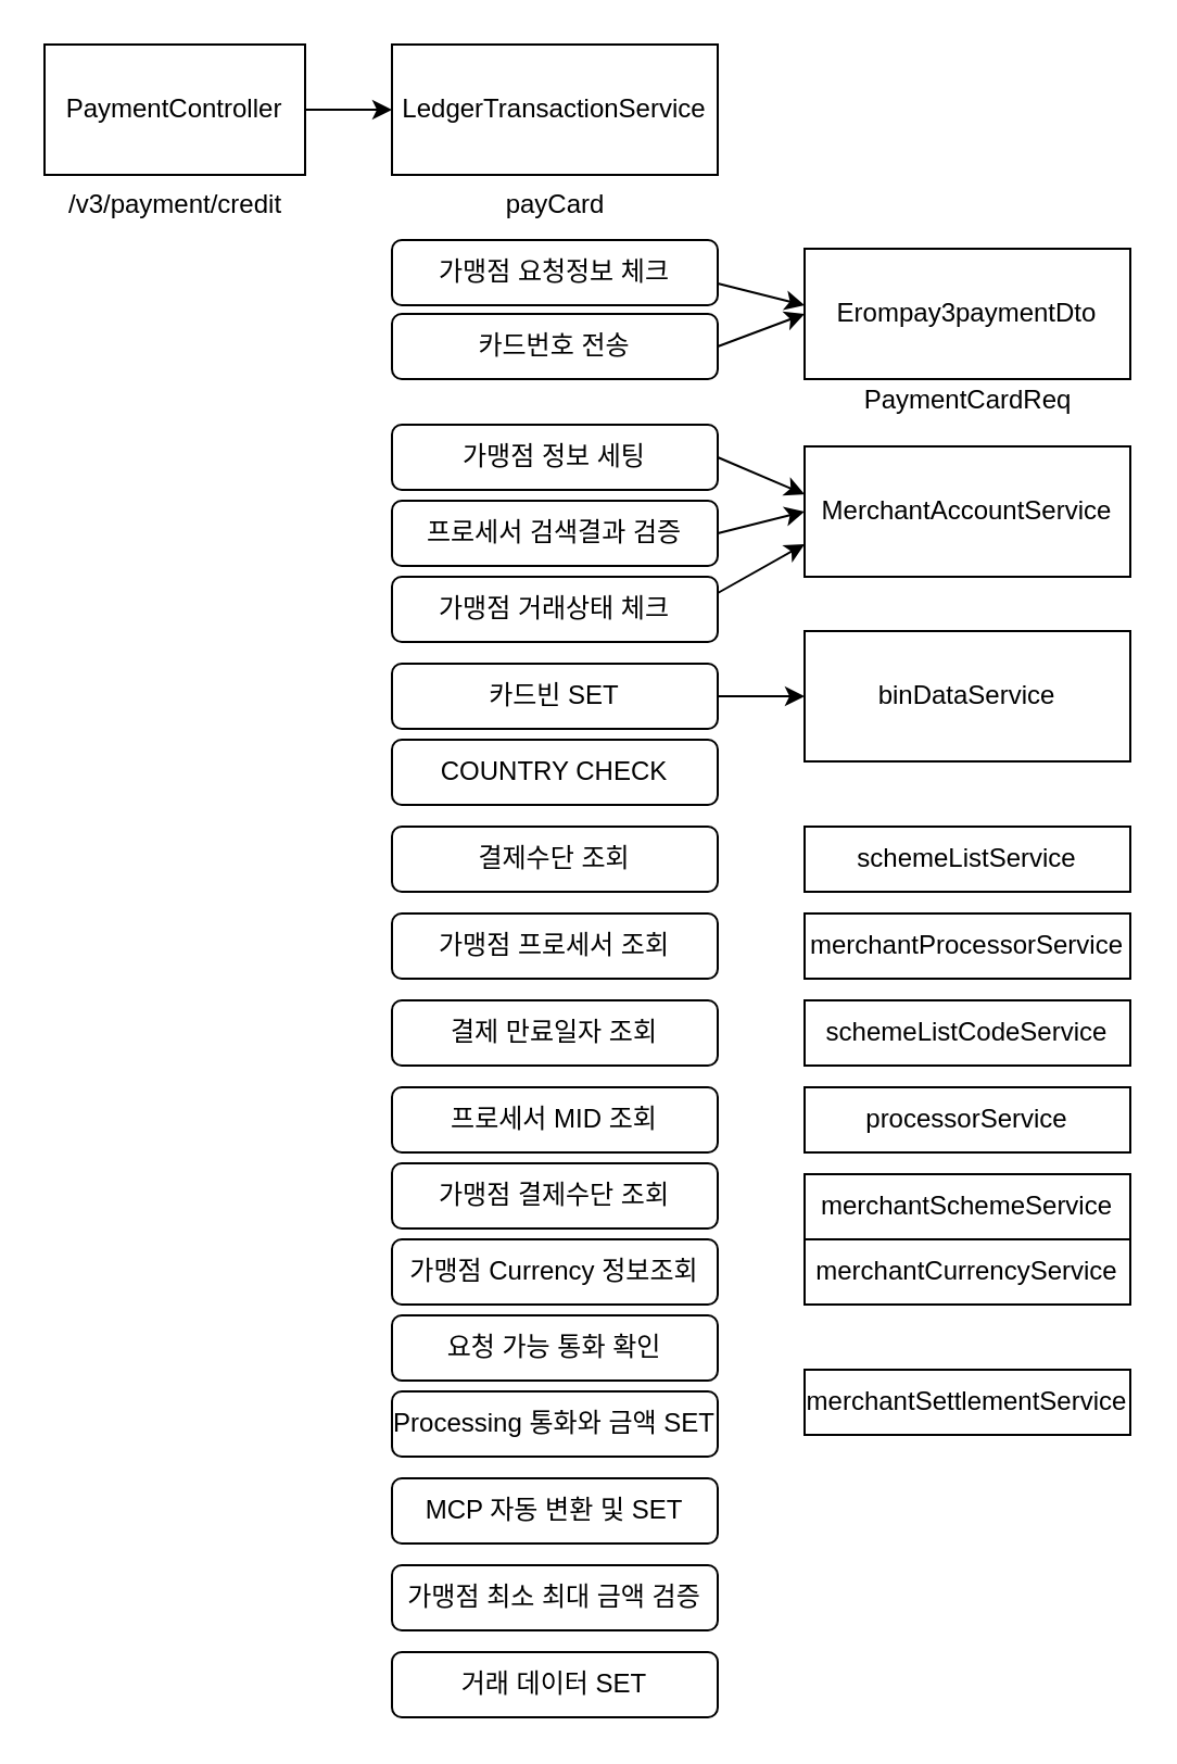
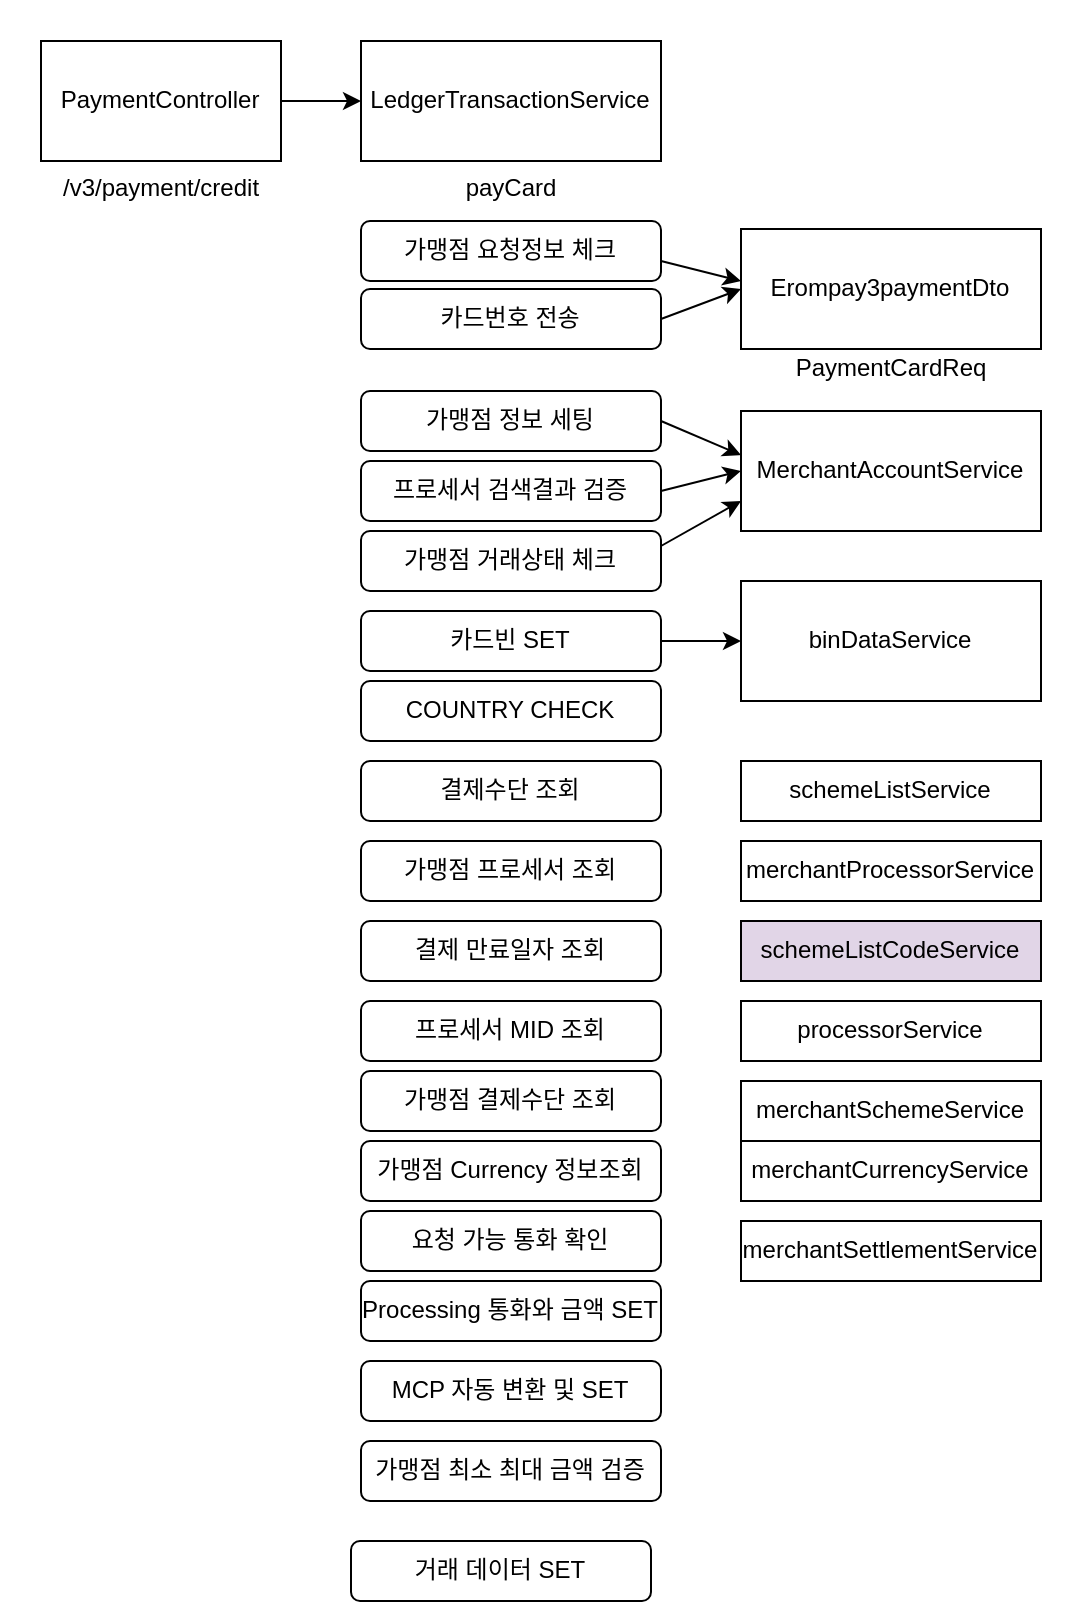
- <mxCell id="37" value="schemeListCodeService" style="whiteSpace=wrap;html=1;fontSize=12;" vertex="1" parent="1"><mxGeometry x="370" y="460" width="150" height="30" as="geometry" /></mxCell>
+ <mxCell id="37" value="schemeListCodeService" style="whiteSpace=wrap;html=1;fontSize=12;fillColor=#e1d5e7;" vertex="1" parent="1"><mxGeometry x="370" y="460" width="150" height="30" as="geometry" /></mxCell>
- <mxCell id="41" value="merchantSettlementService" style="whiteSpace=wrap;html=1;fontSize=12;" vertex="1" parent="1"><mxGeometry x="370" y="630" width="150" height="30" as="geometry" /></mxCell>
+ <mxCell id="41" value="merchantSettlementService" style="whiteSpace=wrap;html=1;fontSize=12;" vertex="1" parent="1"><mxGeometry x="370" y="610" width="150" height="30" as="geometry" /></mxCell>
- <mxCell id="34" value="거래 데이터 SET" style="rounded=1;whiteSpace=wrap;html=1;fontSize=12;" vertex="1" parent="1"><mxGeometry x="180" y="760" width="150" height="30" as="geometry" /></mxCell>
+ <mxCell id="34" value="거래 데이터 SET" style="rounded=1;whiteSpace=wrap;html=1;fontSize=12;" vertex="1" parent="1"><mxGeometry x="175" y="770" width="150" height="30" as="geometry" /></mxCell>
